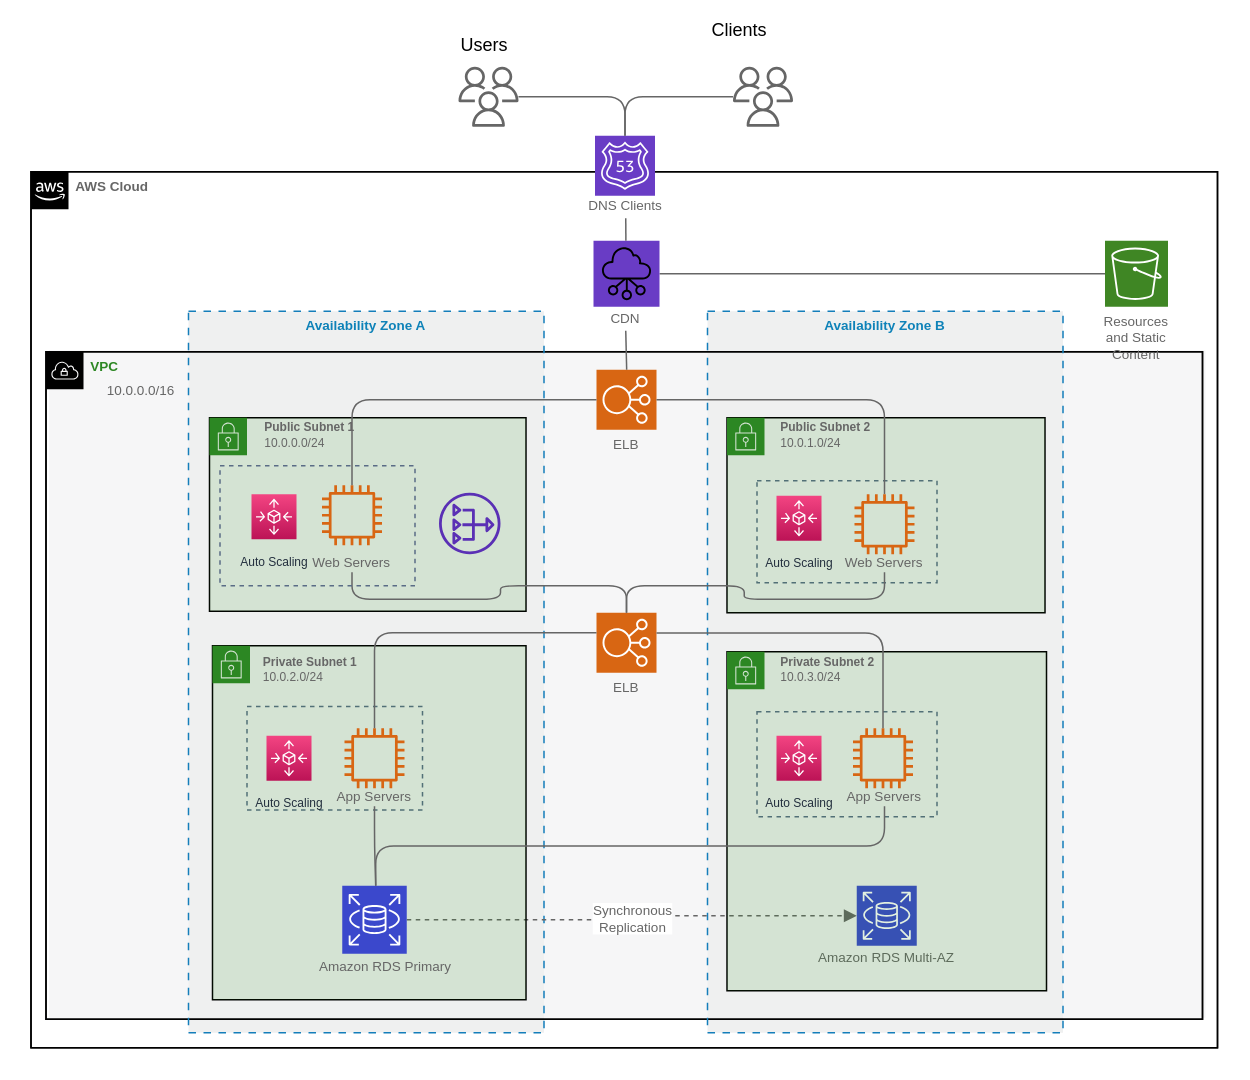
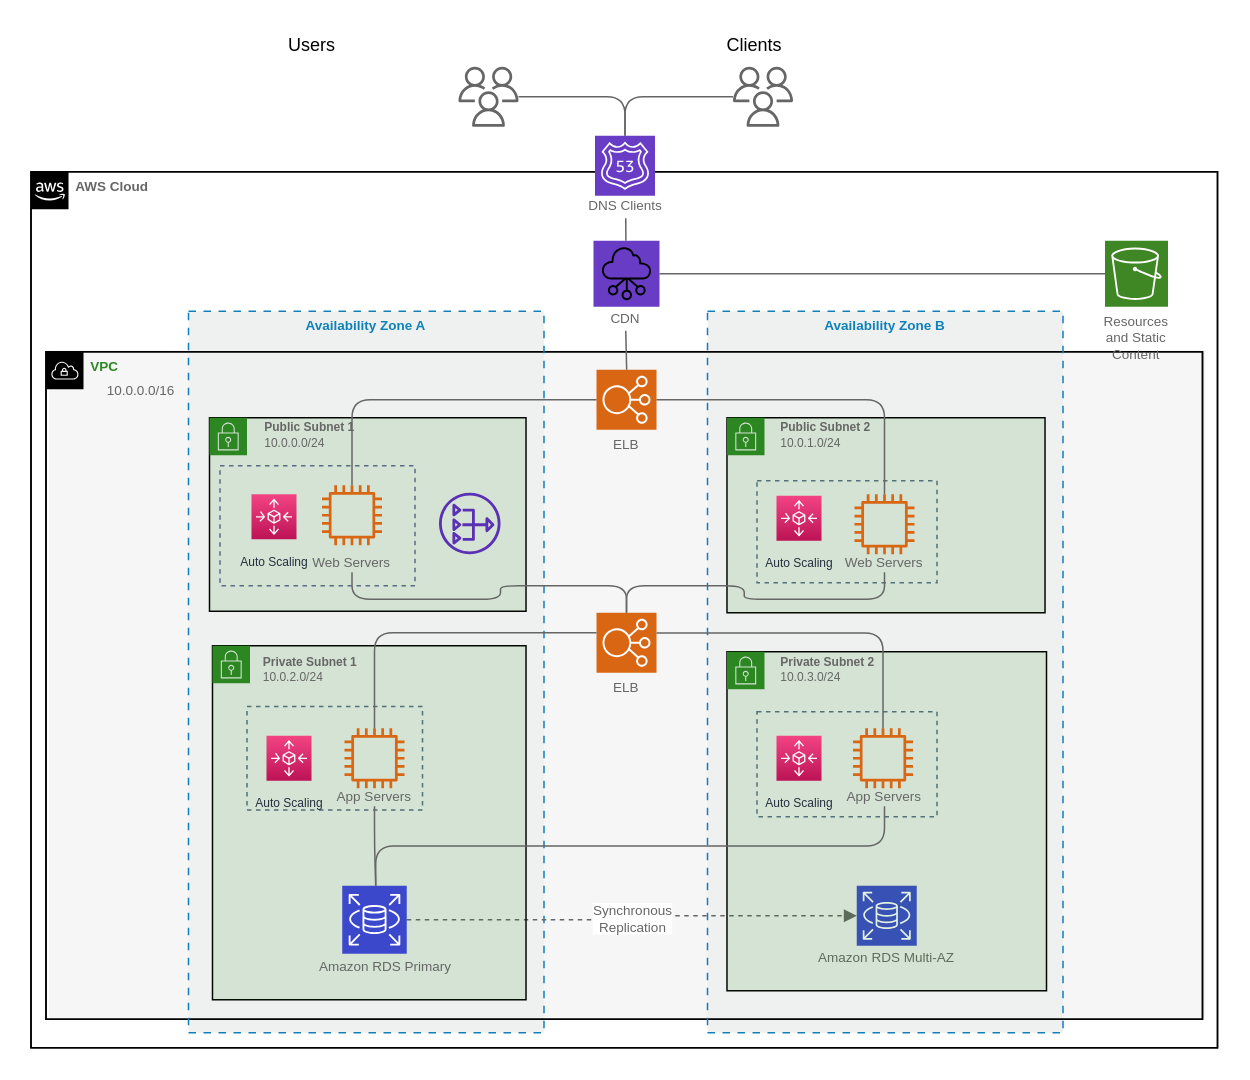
- <mxCell id="90" value="Clients" style="text;html=1;align=center;verticalAlign=middle;resizable=0;points=[];autosize=1;" vertex="1" parent="1"><mxGeometry x="467" y="10" width="50" height="20" as="geometry" /></mxCell>
+ <mxCell id="90" value="Clients" style="text;html=1;align=center;verticalAlign=middle;resizable=0;points=[];autosize=1;" vertex="1" parent="1"><mxGeometry x="477" y="20" width="50" height="20" as="geometry" /></mxCell>
- <mxCell id="91" value="Users" style="text;html=1;align=center;verticalAlign=middle;resizable=0;points=[];autosize=1;" vertex="1" parent="1"><mxGeometry x="297" y="20" width="50" height="20" as="geometry" /></mxCell>
+ <mxCell id="91" value="Users" style="text;html=1;align=center;verticalAlign=middle;resizable=0;points=[];autosize=1;" vertex="1" parent="1"><mxGeometry x="182" y="20" width="50" height="20" as="geometry" /></mxCell>
